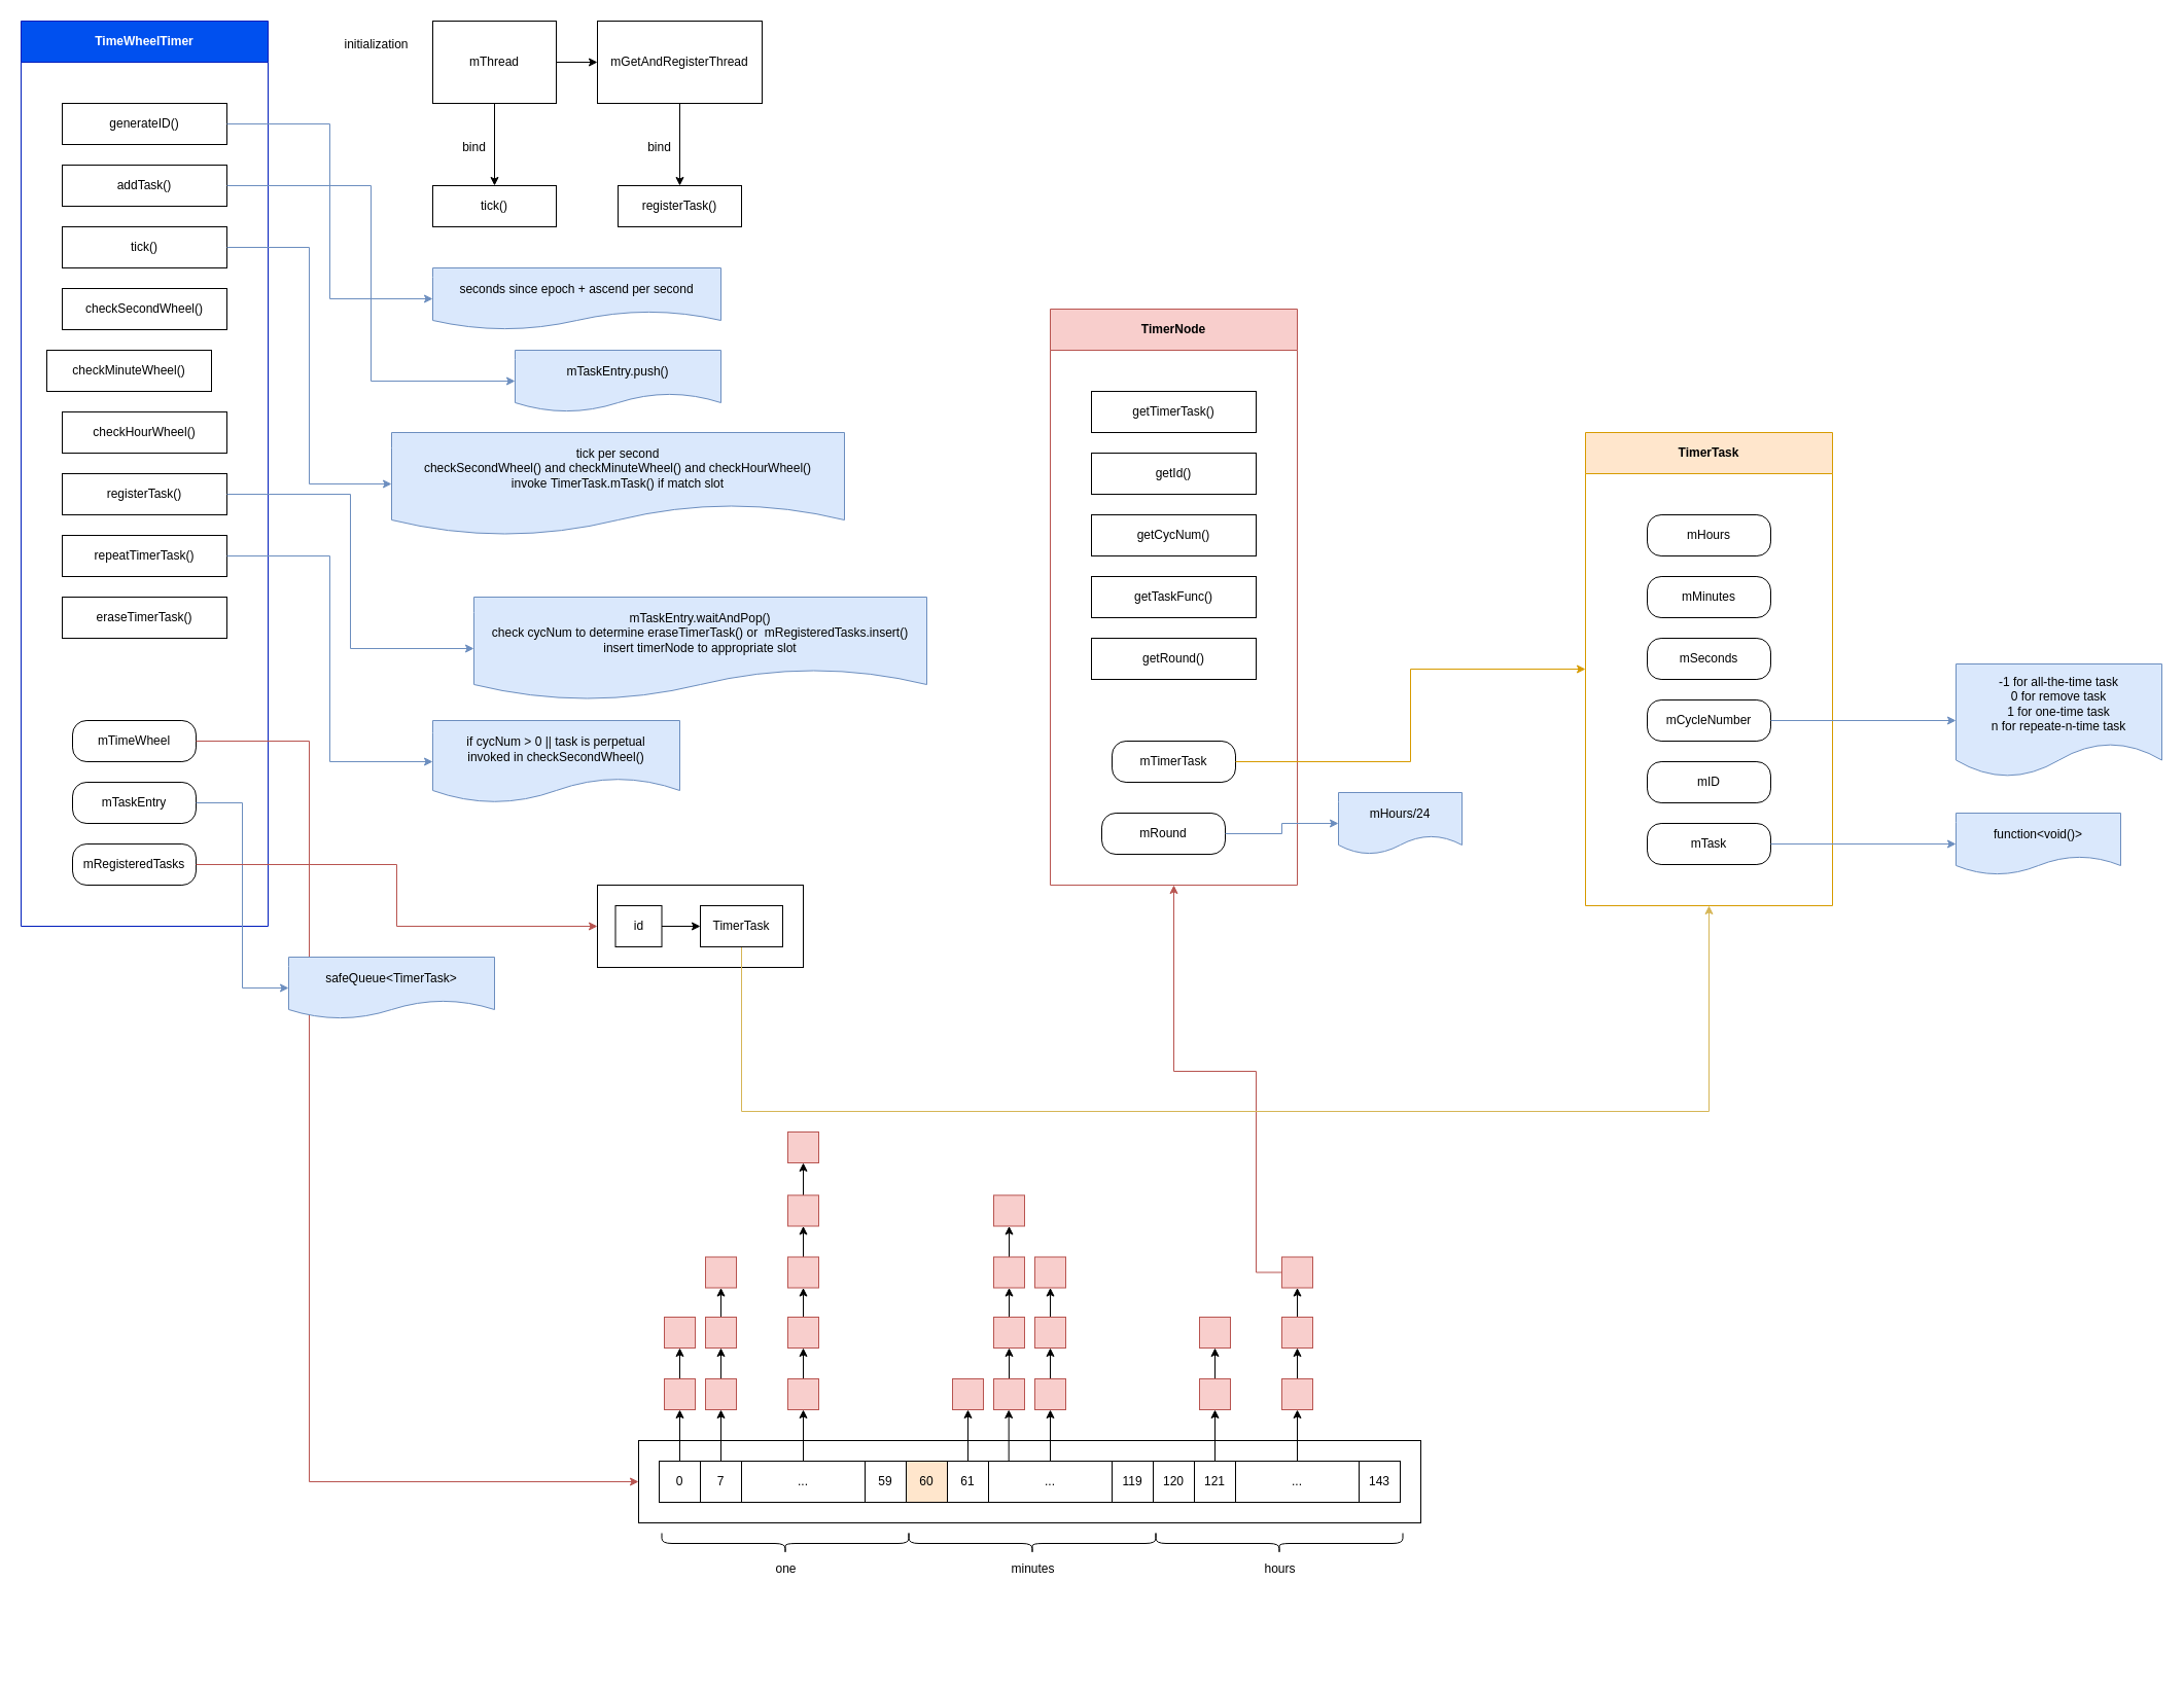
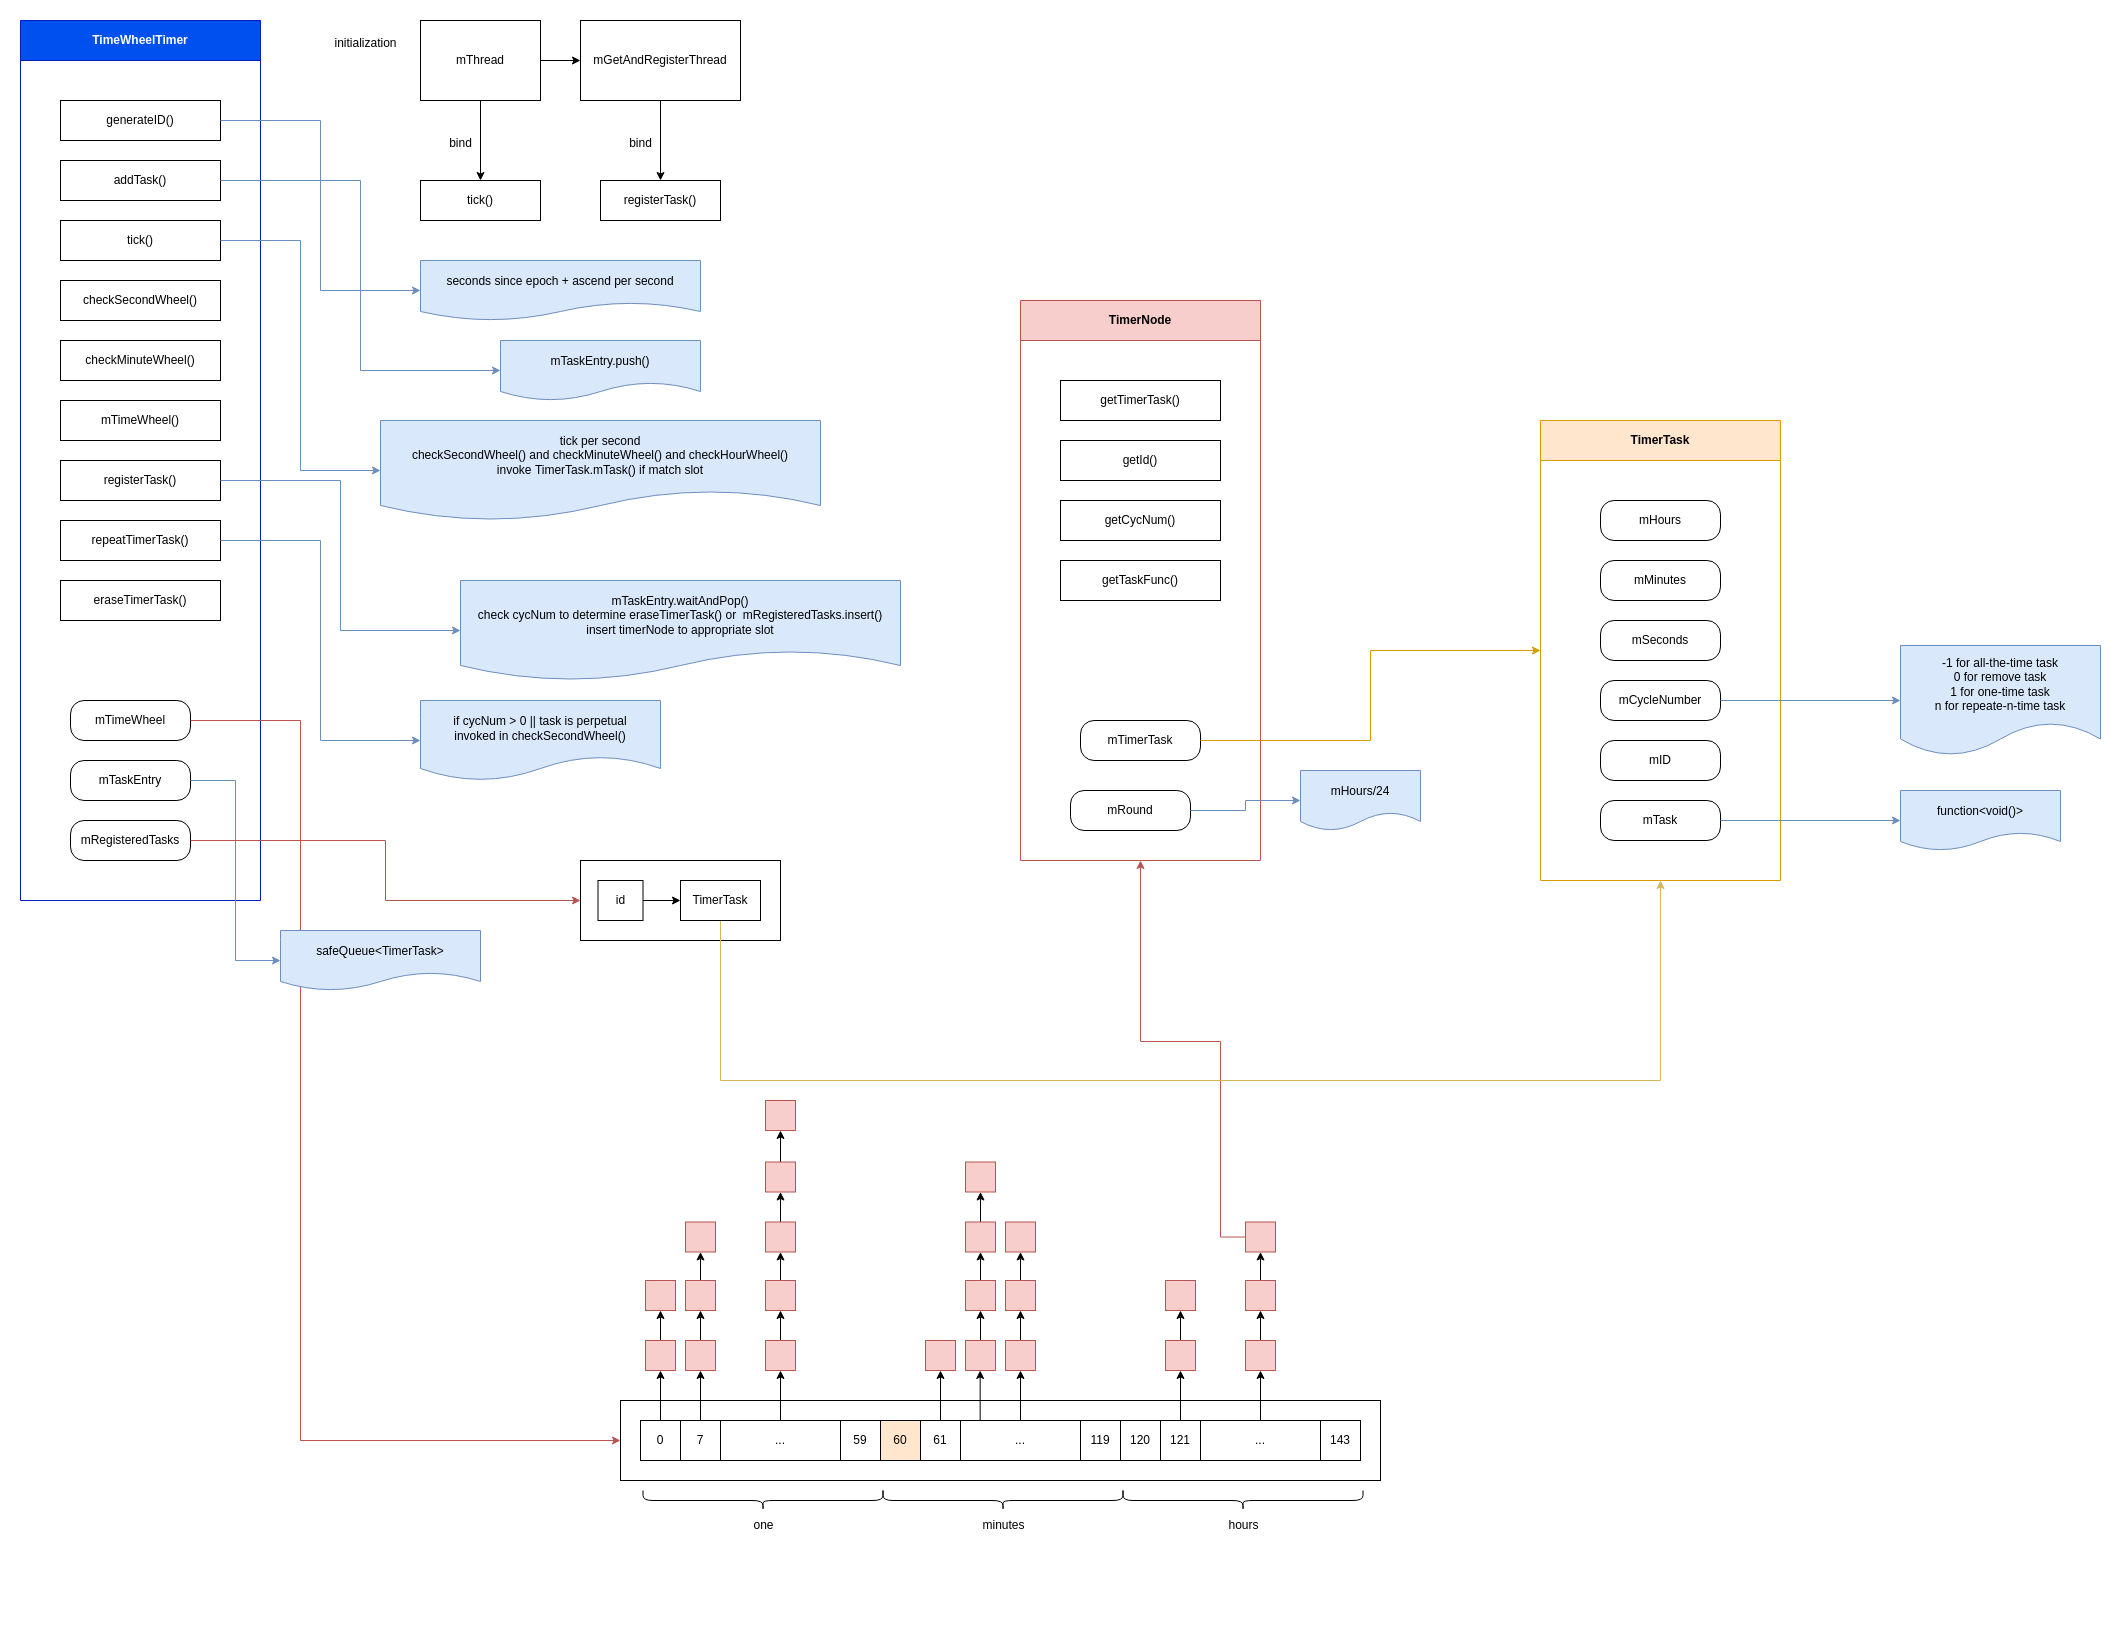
- <mxCell id="73" value="checkMinuteWheel()" style="rounded=0;whiteSpace=wrap;html=1;" vertex="1" parent="68"><mxGeometry x="25" y="320" width="160" height="40" as="geometry" /></mxCell>
+ <mxCell id="73" value="checkMinuteWheel()" style="rounded=0;whiteSpace=wrap;html=1;" vertex="1" parent="68"><mxGeometry x="40" y="320" width="160" height="40" as="geometry" /></mxCell>
- <mxCell id="74" value="checkHourWheel()" style="rounded=0;whiteSpace=wrap;html=1;" vertex="1" parent="68"><mxGeometry x="40" y="380" width="160" height="40" as="geometry" /></mxCell>
+ <mxCell id="74" value="mTimeWheel()" style="rounded=0;whiteSpace=wrap;html=1;" vertex="1" parent="68"><mxGeometry x="40" y="380" width="160" height="40" as="geometry" /></mxCell>
- <mxCell id="86" value="getRound()" style="rounded=0;whiteSpace=wrap;html=1;" vertex="1" parent="81"><mxGeometry x="40" y="320" width="160" height="40" as="geometry" /></mxCell>
